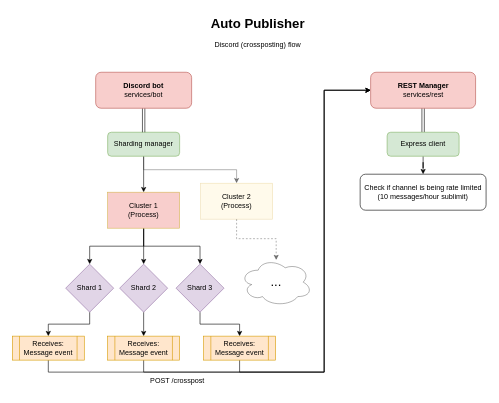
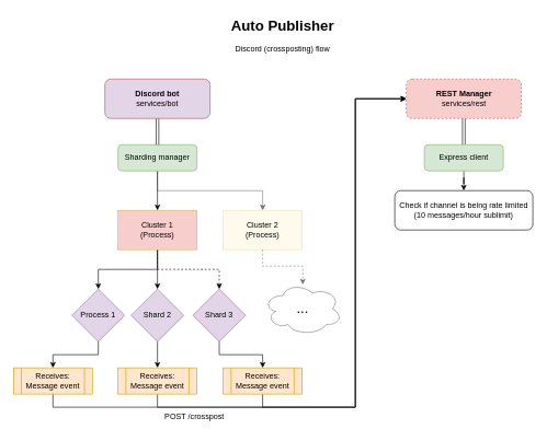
- <mxCell id="29" value="&lt;b&gt;Discord bot&lt;/b&gt;&lt;div&gt;services/bot&lt;/div&gt;" style="rounded=1;whiteSpace=wrap;html=1;fillColor=#f8cecc;strokeColor=#b85450;" parent="1" vertex="1"><mxGeometry x="159" y="120" width="160" height="60" as="geometry" /></mxCell>
+ <mxCell id="29" value="&lt;b&gt;Discord bot&lt;/b&gt;&lt;div&gt;services/bot&lt;/div&gt;" style="rounded=1;whiteSpace=wrap;html=1;fillColor=#e1d5e7;strokeColor=#b85450;" parent="1" vertex="1"><mxGeometry x="159" y="120" width="160" height="60" as="geometry" /></mxCell>
- <mxCell id="26" value="&lt;b&gt;REST Manager&lt;/b&gt;&lt;div&gt;services/rest&lt;/div&gt;" style="rounded=1;whiteSpace=wrap;html=1;fillColor=#f8cecc;strokeColor=#b85450;" parent="1" vertex="1"><mxGeometry x="617.5" y="120" width="175" height="60" as="geometry" /></mxCell>
+ <mxCell id="26" value="&lt;b&gt;REST Manager&lt;/b&gt;&lt;div&gt;services/rest&lt;/div&gt;" style="rounded=1;whiteSpace=wrap;html=1;fillColor=#f8cecc;strokeColor=#b85450;dashed=1;" parent="1" vertex="1"><mxGeometry x="617.5" y="120" width="175" height="60" as="geometry" /></mxCell>
- <mxCell id="10" value="Cluster 2&lt;div&gt;(Process)&lt;/div&gt;" style="whiteSpace=wrap;html=1;fillColor=#fff2cc;strokeColor=#d6b656;opacity=40;" parent="1" vertex="1"><mxGeometry x="334" y="305" width="120" height="60" as="geometry" /></mxCell>
+ <mxCell id="10" value="Cluster 2&lt;div&gt;(Process)&lt;/div&gt;" style="whiteSpace=wrap;html=1;fillColor=#fff2cc;strokeColor=#d6b656;opacity=40;" parent="1" vertex="1"><mxGeometry x="339" y="320" width="120" height="60" as="geometry" /></mxCell>
- <mxCell id="8" style="edgeStyle=orthogonalEdgeStyle;rounded=0;orthogonalLoop=1;jettySize=auto;html=1;exitX=0.5;exitY=1;exitDx=0;exitDy=0;entryX=0.5;entryY=0;entryDx=0;entryDy=0;" parent="1" source="9" target="16" edge="1"><mxGeometry relative="1" as="geometry" /></mxCell>
+ <mxCell id="8" style="edgeStyle=orthogonalEdgeStyle;rounded=0;orthogonalLoop=1;jettySize=auto;html=1;exitX=0.5;exitY=1;exitDx=0;exitDy=0;entryX=0.5;entryY=0;entryDx=0;entryDy=0;dashed=1;" parent="1" source="9" target="16" edge="1"><mxGeometry relative="1" as="geometry" /></mxCell>
- <mxCell id="12" value="Shard 1" style="rhombus;whiteSpace=wrap;html=1;fillColor=#e1d5e7;strokeColor=#9673a6;" parent="1" vertex="1"><mxGeometry x="109" y="440" width="80" height="80" as="geometry" /></mxCell>
+ <mxCell id="12" value="Process 1" style="rhombus;whiteSpace=wrap;html=1;fillColor=#e1d5e7;strokeColor=#9673a6;" parent="1" vertex="1"><mxGeometry x="109" y="440" width="80" height="80" as="geometry" /></mxCell>
